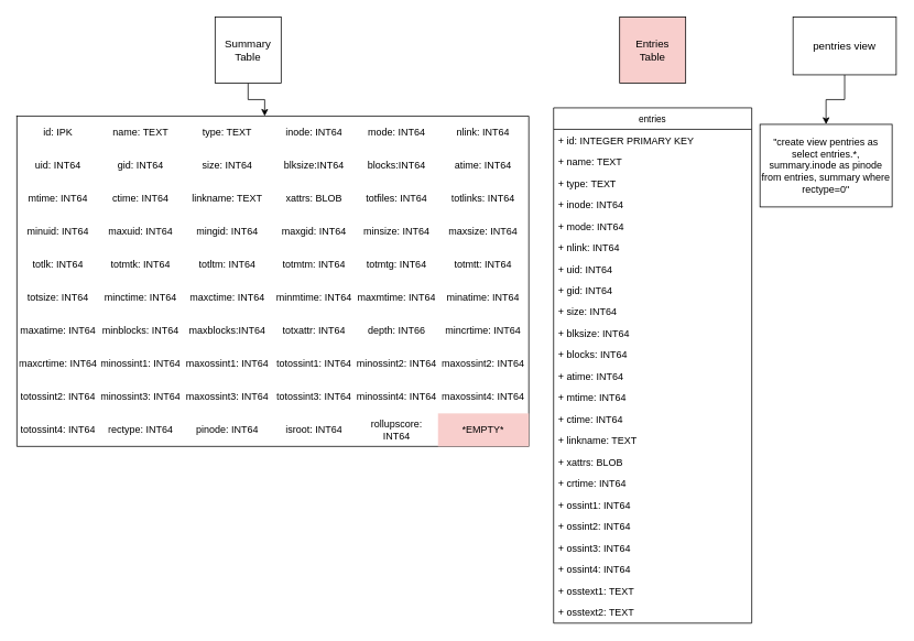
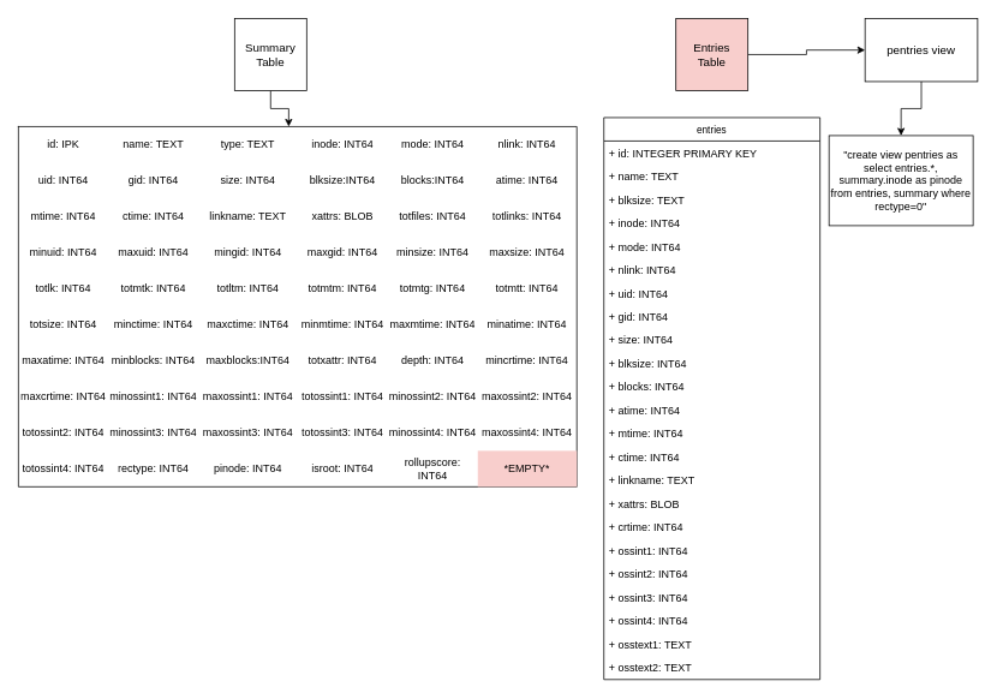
+ <mxCell id="4" style="edgeStyle=orthogonalEdgeStyle;rounded=0;orthogonalLoop=1;jettySize=auto;html=1;exitX=1;exitY=0.5;exitDx=0;exitDy=0;entryX=0;entryY=0.5;entryDx=0;entryDy=0;" edge="1" parent="1" source="5" target="102"><mxGeometry relative="1" as="geometry" /></mxCell>
- <mxCell id="9" value="+ type: TEXT" style="text;strokeColor=none;fillColor=none;align=left;verticalAlign=top;spacingLeft=4;spacingRight=4;overflow=hidden;rotatable=0;points=[[0,0.5],[1,0.5]];portConstraint=eastwest;fontSize=12;fontColor=#000000;" vertex="1" parent="6"><mxGeometry y="78" width="240" height="26" as="geometry" /></mxCell>
+ <mxCell id="9" value="+ blksize: TEXT" style="text;strokeColor=none;fillColor=none;align=left;verticalAlign=top;spacingLeft=4;spacingRight=4;overflow=hidden;rotatable=0;points=[[0,0.5],[1,0.5]];portConstraint=eastwest;fontSize=12;fontColor=#000000;" vertex="1" parent="6"><mxGeometry y="78" width="240" height="26" as="geometry" /></mxCell>
- <mxCell id="78" value="depth: INT66" style="shape=partialRectangle;html=1;whiteSpace=wrap;connectable=0;fillColor=none;top=0;left=0;bottom=0;right=0;overflow=hidden;fontSize=12;fontColor=#000000;" vertex="1" parent="73"><mxGeometry x="410" width="100" height="40" as="geometry"><mxRectangle width="100" height="40" as="alternateBounds" /></mxGeometry></mxCell>
+ <mxCell id="78" value="depth: INT64" style="shape=partialRectangle;html=1;whiteSpace=wrap;connectable=0;fillColor=none;top=0;left=0;bottom=0;right=0;overflow=hidden;fontSize=12;fontColor=#000000;" vertex="1" parent="73"><mxGeometry x="410" width="100" height="40" as="geometry"><mxRectangle width="100" height="40" as="alternateBounds" /></mxGeometry></mxCell>
